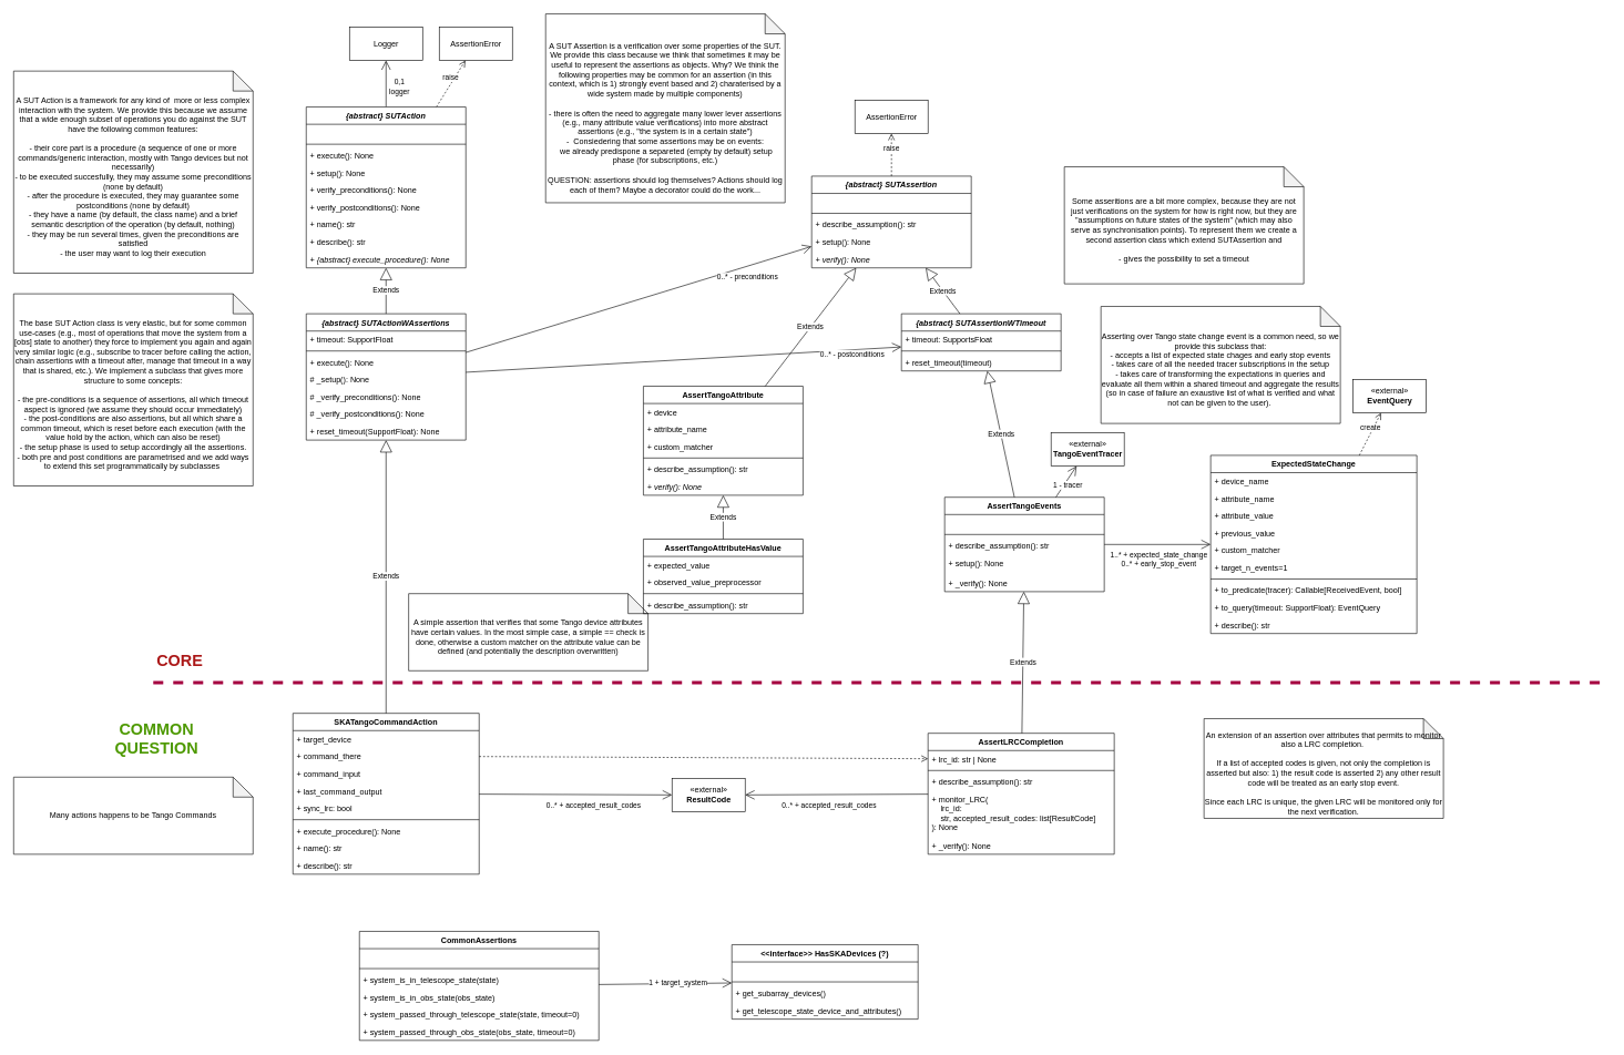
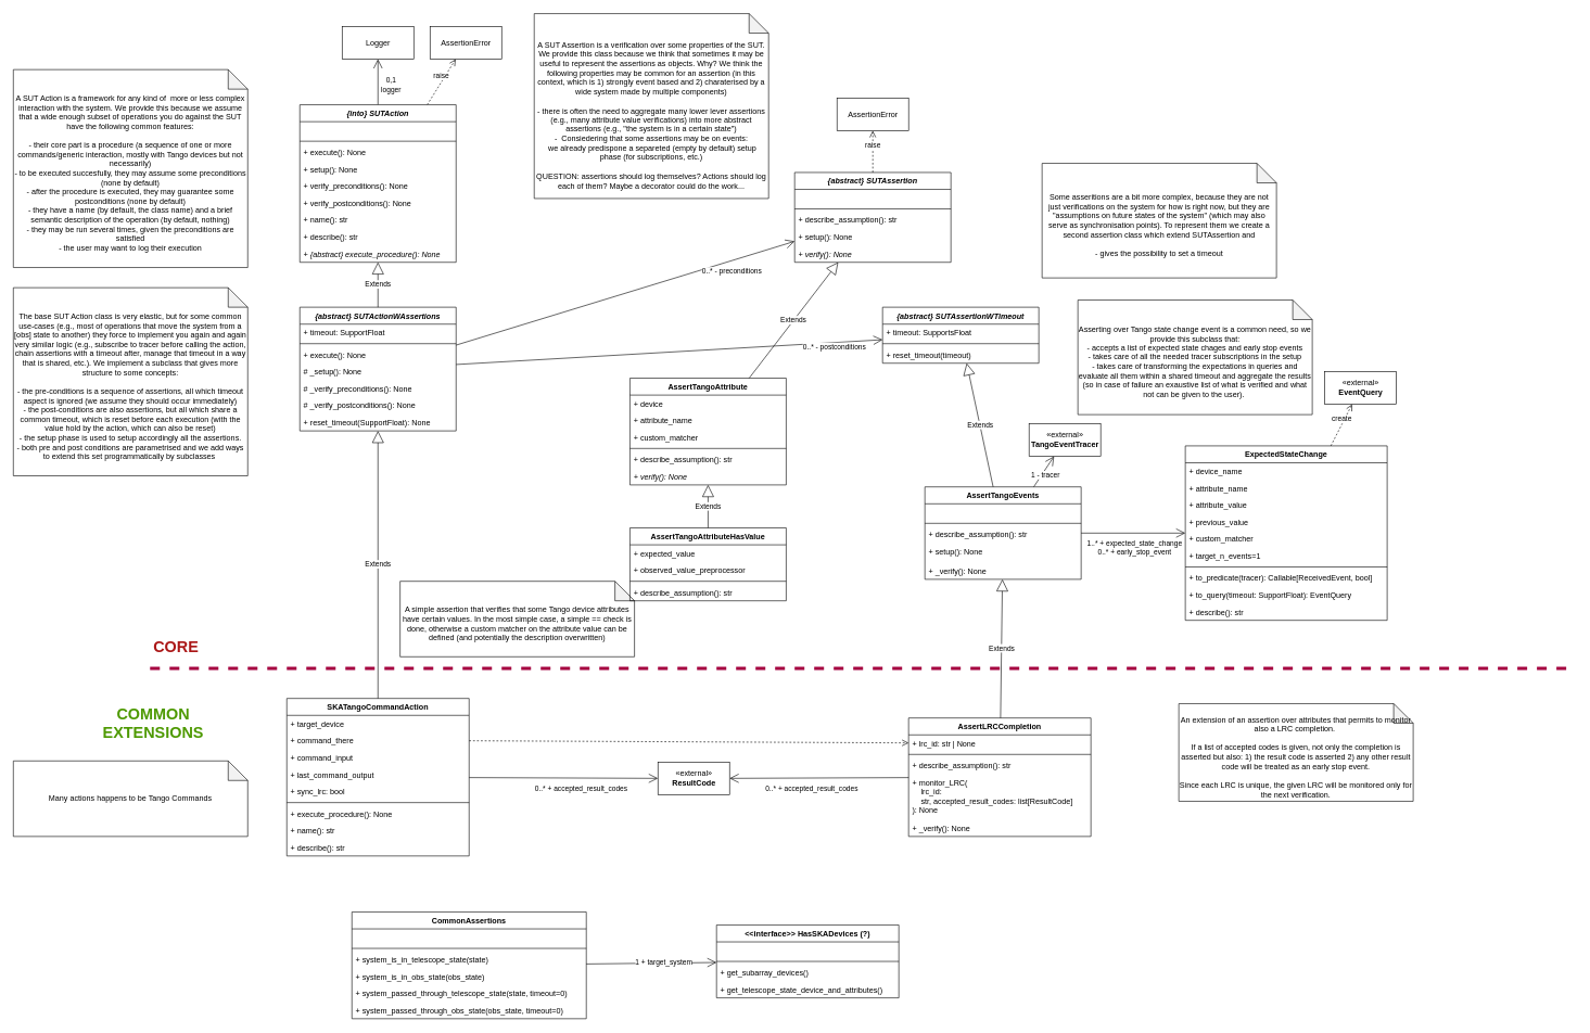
- <mxCell id="21" value="{abstract} SUTAction" style="swimlane;fontStyle=3;align=center;verticalAlign=top;childLayout=stackLayout;horizontal=1;startSize=26;horizontalStack=0;resizeParent=1;resizeParentMax=0;resizeLast=0;collapsible=1;marginBottom=0;" parent="1" vertex="1"><mxGeometry x="460" y="160" width="240" height="242" as="geometry" /></mxCell>
+ <mxCell id="21" value="{into} SUTAction" style="swimlane;fontStyle=3;align=center;verticalAlign=top;childLayout=stackLayout;horizontal=1;startSize=26;horizontalStack=0;resizeParent=1;resizeParentMax=0;resizeLast=0;collapsible=1;marginBottom=0;" parent="1" vertex="1"><mxGeometry x="460" y="160" width="240" height="242" as="geometry" /></mxCell>
- <mxCell id="129" value="Extends" style="endArrow=block;endSize=16;endFill=0;html=1;" parent="1" source="125" target="32" edge="1"><mxGeometry width="160" relative="1" as="geometry"><mxPoint x="1162.034" y="580" as="sourcePoint" /><mxPoint x="1295.276" y="412" as="targetPoint" /></mxGeometry></mxCell>
- <mxCell id="20" value="&lt;b style=&quot;&quot;&gt;&lt;font color=&quot;#4d9900&quot; style=&quot;font-size: 24px;&quot;&gt;COMMON QUESTION&lt;/font&gt;&lt;/b&gt;" style="text;html=1;strokeColor=none;fillColor=none;align=center;verticalAlign=middle;whiteSpace=wrap;rounded=0;fontColor=#a49898;" parent="1" vertex="1"><mxGeometry x="150" y="1080" width="170" height="60" as="geometry" /></mxCell>
+ <mxCell id="20" value="&lt;b style=&quot;&quot;&gt;&lt;font color=&quot;#4d9900&quot; style=&quot;font-size: 24px;&quot;&gt;COMMON EXTENSIONS&lt;/font&gt;&lt;/b&gt;" style="text;html=1;strokeColor=none;fillColor=none;align=center;verticalAlign=middle;whiteSpace=wrap;rounded=0;fontColor=#a49898;" parent="1" vertex="1"><mxGeometry x="150" y="1080" width="170" height="60" as="geometry" /></mxCell>
